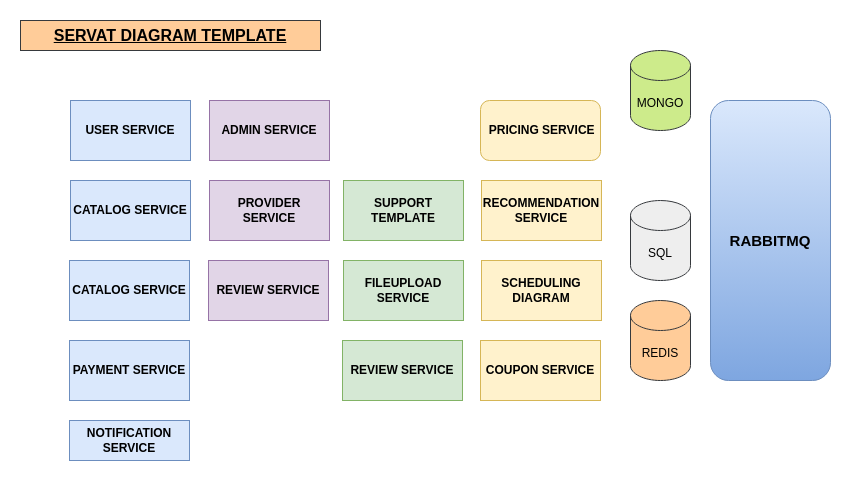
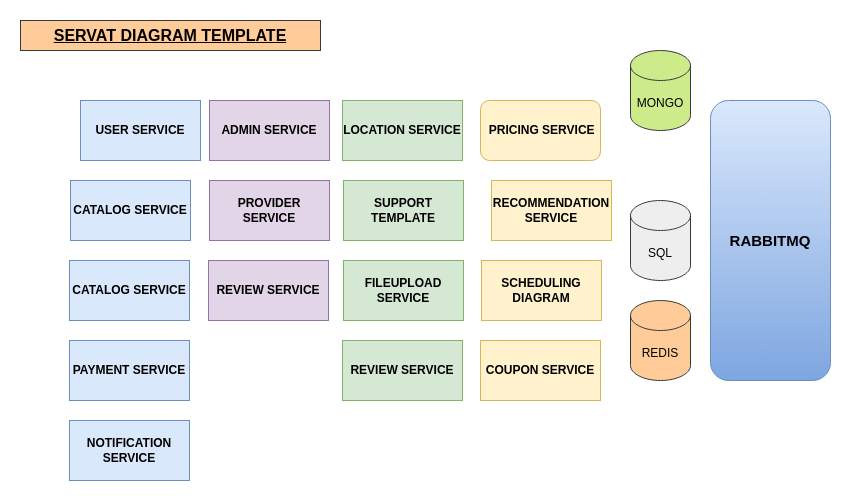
- <mxCell id="3" value="&lt;b&gt;USER SERVICE&lt;/b&gt;" style="rounded=0;whiteSpace=wrap;html=1;fillColor=#dae8fc;strokeColor=#6c8ebf;" parent="1" vertex="1"><mxGeometry x="70" y="100" width="120" height="60" as="geometry" /></mxCell>
+ <mxCell id="3" value="&lt;b&gt;USER SERVICE&lt;/b&gt;" style="rounded=0;whiteSpace=wrap;html=1;fillColor=#dae8fc;strokeColor=#6c8ebf;" parent="1" vertex="1"><mxGeometry x="80" y="100" width="120" height="60" as="geometry" /></mxCell>
+ <mxCell id="11" value="&lt;b&gt;LOCATION SERVICE&lt;/b&gt;" style="rounded=0;whiteSpace=wrap;html=1;fillColor=#d5e8d4;strokeColor=#82b366;flipH=0;flipV=1;" parent="1" vertex="1"><mxGeometry x="342" y="100" width="120" height="60" as="geometry" /></mxCell>
- <mxCell id="16" value="&lt;b&gt;RECOMMENDATION SERVICE&lt;/b&gt;" style="rounded=0;whiteSpace=wrap;html=1;fillColor=#fff2cc;strokeColor=#d6b656;" parent="1" vertex="1"><mxGeometry x="481" y="180" width="120" height="60" as="geometry" /></mxCell>
+ <mxCell id="16" value="&lt;b&gt;RECOMMENDATION SERVICE&lt;/b&gt;" style="rounded=0;whiteSpace=wrap;html=1;fillColor=#fff2cc;strokeColor=#d6b656;" parent="1" vertex="1"><mxGeometry x="491" y="180" width="120" height="60" as="geometry" /></mxCell>
- <mxCell id="7" value="&lt;b&gt;NOTIFICATION SERVICE&lt;/b&gt;" style="rounded=0;whiteSpace=wrap;html=1;fillColor=#dae8fc;strokeColor=#6c8ebf;flipH=0;flipV=1;" parent="1" vertex="1"><mxGeometry x="69" y="420" width="120" height="40" as="geometry" /></mxCell>
+ <mxCell id="7" value="&lt;b&gt;NOTIFICATION SERVICE&lt;/b&gt;" style="rounded=0;whiteSpace=wrap;html=1;fillColor=#dae8fc;strokeColor=#6c8ebf;flipH=0;flipV=1;" parent="1" vertex="1"><mxGeometry x="69" y="420" width="120" height="60" as="geometry" /></mxCell>
